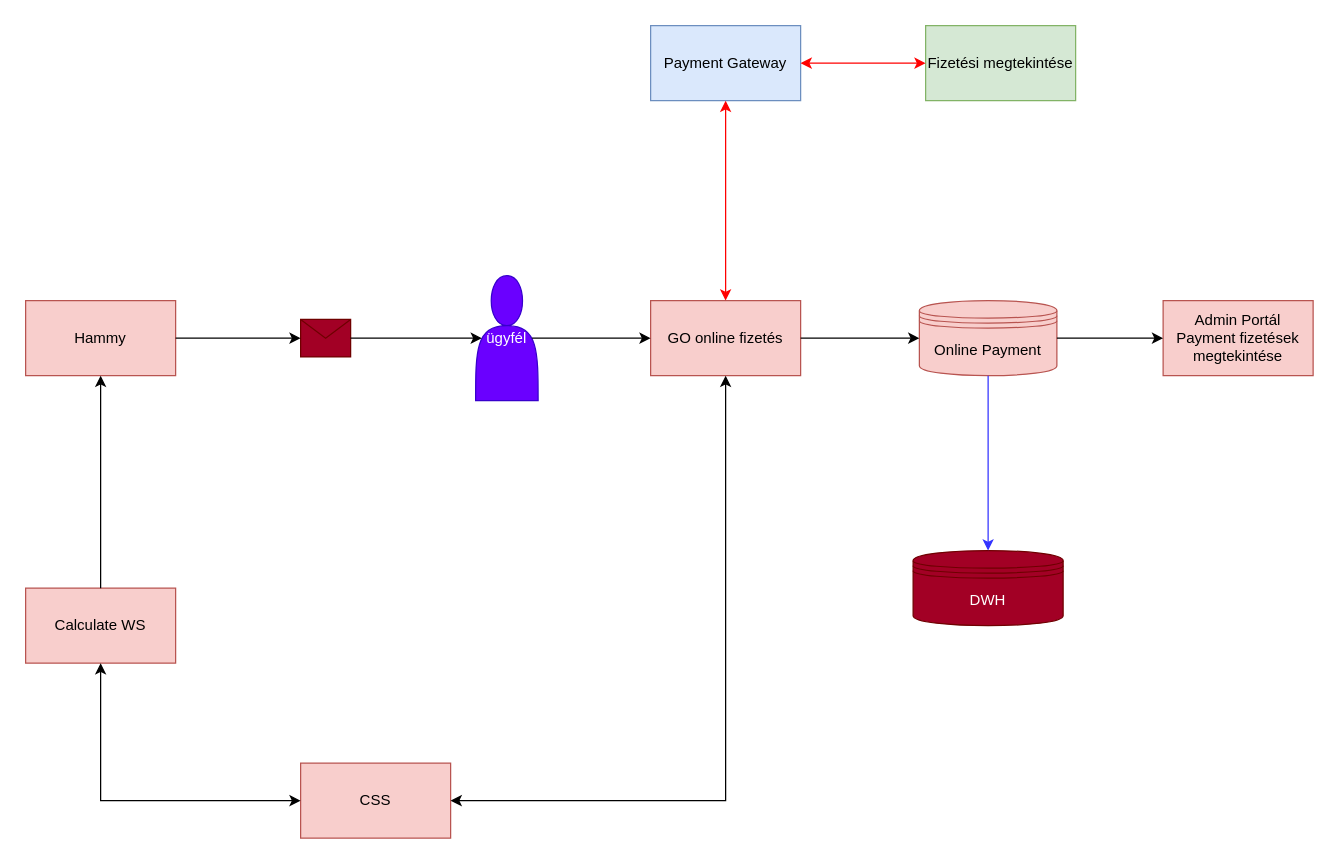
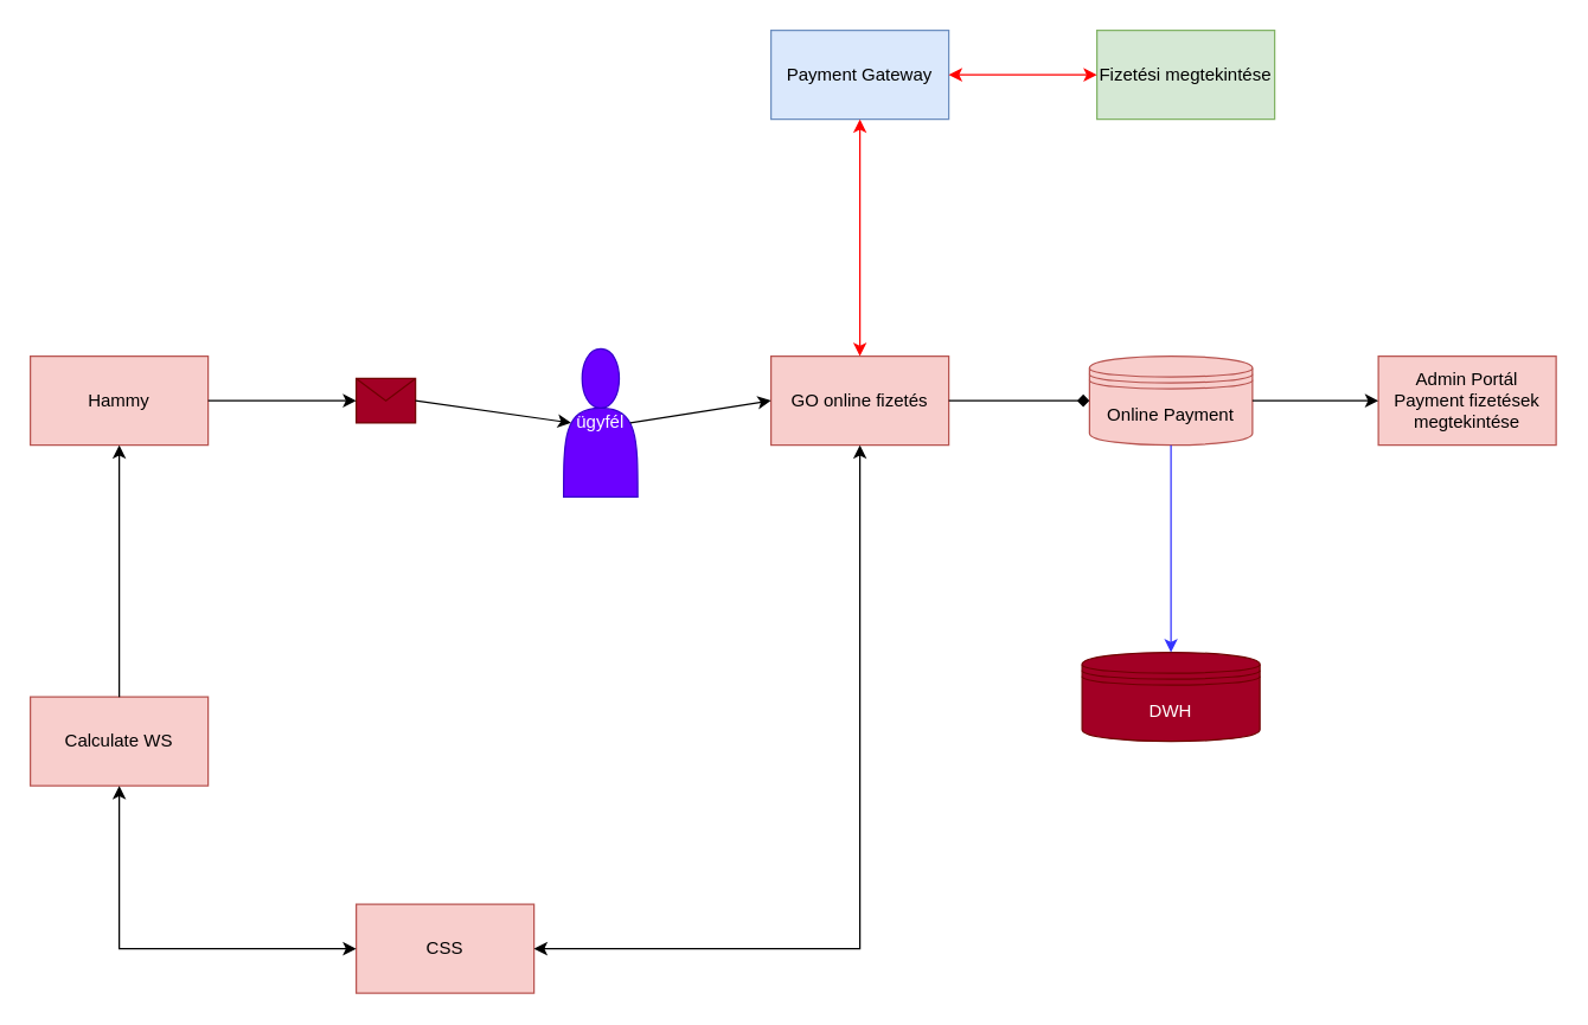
- <mxCell id="11" value="ügyfél" style="shape=actor;whiteSpace=wrap;html=1;fillColor=#6a00ff;fontColor=#ffffff;strokeColor=#3700CC;" parent="1" vertex="1"><mxGeometry x="380" y="220" width="50" height="100" as="geometry" /></mxCell>
+ <mxCell id="11" value="ügyfél" style="shape=actor;whiteSpace=wrap;html=1;fillColor=#6a00ff;fontColor=#ffffff;strokeColor=#3700CC;" parent="1" vertex="1"><mxGeometry x="380" y="235" width="50" height="100" as="geometry" /></mxCell>
- <mxCell id="22" value="" style="endArrow=classic;html=1;rounded=0;exitX=1;exitY=0.5;exitDx=0;exitDy=0;entryX=0;entryY=0.5;entryDx=0;entryDy=0;" parent="1" source="6" target="10" edge="1"><mxGeometry width="50" height="50" relative="1" as="geometry"><mxPoint x="650" y="370" as="sourcePoint" /><mxPoint x="700" y="320" as="targetPoint" /></mxGeometry></mxCell>
+ <mxCell id="22" value="" style="endArrow=diamond;html=1;rounded=0;exitX=1;exitY=0.5;exitDx=0;exitDy=0;entryX=0;entryY=0.5;entryDx=0;entryDy=0;" parent="1" source="6" target="10" edge="1"><mxGeometry width="50" height="50" relative="1" as="geometry"><mxPoint x="650" y="370" as="sourcePoint" /><mxPoint x="700" y="320" as="targetPoint" /></mxGeometry></mxCell>
